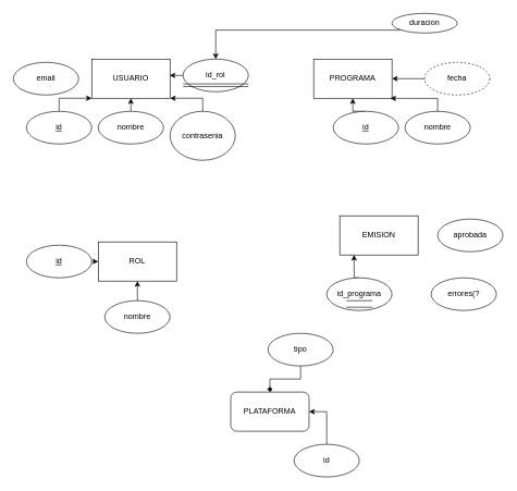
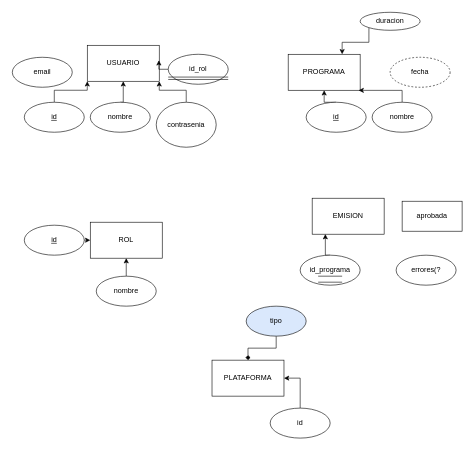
- <mxCell id="25" style="edgeStyle=orthogonalEdgeStyle;rounded=0;orthogonalLoop=1;jettySize=auto;html=1;exitX=0;exitY=1;exitDx=0;exitDy=0;" edge="1" parent="1" source="26" target="10"><mxGeometry relative="1" as="geometry" /></mxCell>
+ <mxCell id="25" style="edgeStyle=orthogonalEdgeStyle;rounded=0;orthogonalLoop=1;jettySize=auto;html=1;exitX=0;exitY=1;exitDx=0;exitDy=0;entryX=0.75;entryY=0;entryDx=0;entryDy=0;" edge="1" parent="1" source="26" target="18"><mxGeometry relative="1" as="geometry" /></mxCell>
- <mxCell id="2" value="USUARIO" style="rounded=0;whiteSpace=wrap;html=1;" vertex="1" parent="1"><mxGeometry x="140" y="90" width="120" height="60" as="geometry" /></mxCell>
+ <mxCell id="2" value="USUARIO" style="rounded=0;whiteSpace=wrap;html=1;" vertex="1" parent="1"><mxGeometry x="145" y="75" width="120" height="60" as="geometry" /></mxCell>
- <mxCell id="23" style="edgeStyle=orthogonalEdgeStyle;rounded=0;orthogonalLoop=1;jettySize=auto;html=1;exitX=0;exitY=0.5;exitDx=0;exitDy=0;entryX=1;entryY=0.5;entryDx=0;entryDy=0;" edge="1" parent="1" source="24" target="18"><mxGeometry relative="1" as="geometry" /></mxCell>
- <mxCell id="28" value="aprobada" style="ellipse;whiteSpace=wrap;html=1;" vertex="1" parent="1"><mxGeometry x="670" y="335" width="100" height="50" as="geometry" /></mxCell>
+ <mxCell id="28" value="aprobada" style="whiteSpace=wrap;html=1;rounded=0;" vertex="1" parent="1"><mxGeometry x="670" y="335" width="100" height="50" as="geometry" /></mxCell>
- <mxCell id="38" value="tipo" style="ellipse;whiteSpace=wrap;html=1;" vertex="1" parent="1"><mxGeometry x="410" y="510" width="100" height="50" as="geometry" /></mxCell>
+ <mxCell id="38" value="tipo" style="ellipse;whiteSpace=wrap;html=1;fillColor=#dae8fc;" vertex="1" parent="1"><mxGeometry x="410" y="510" width="100" height="50" as="geometry" /></mxCell>
- <mxCell id="34" value="PLATAFORMA" style="whiteSpace=wrap;html=1;rounded=1;" vertex="1" parent="1"><mxGeometry x="353" y="600" width="120" height="60" as="geometry" /></mxCell>
+ <mxCell id="34" value="PLATAFORMA" style="rounded=0;whiteSpace=wrap;html=1;" vertex="1" parent="1"><mxGeometry x="353" y="600" width="120" height="60" as="geometry" /></mxCell>
